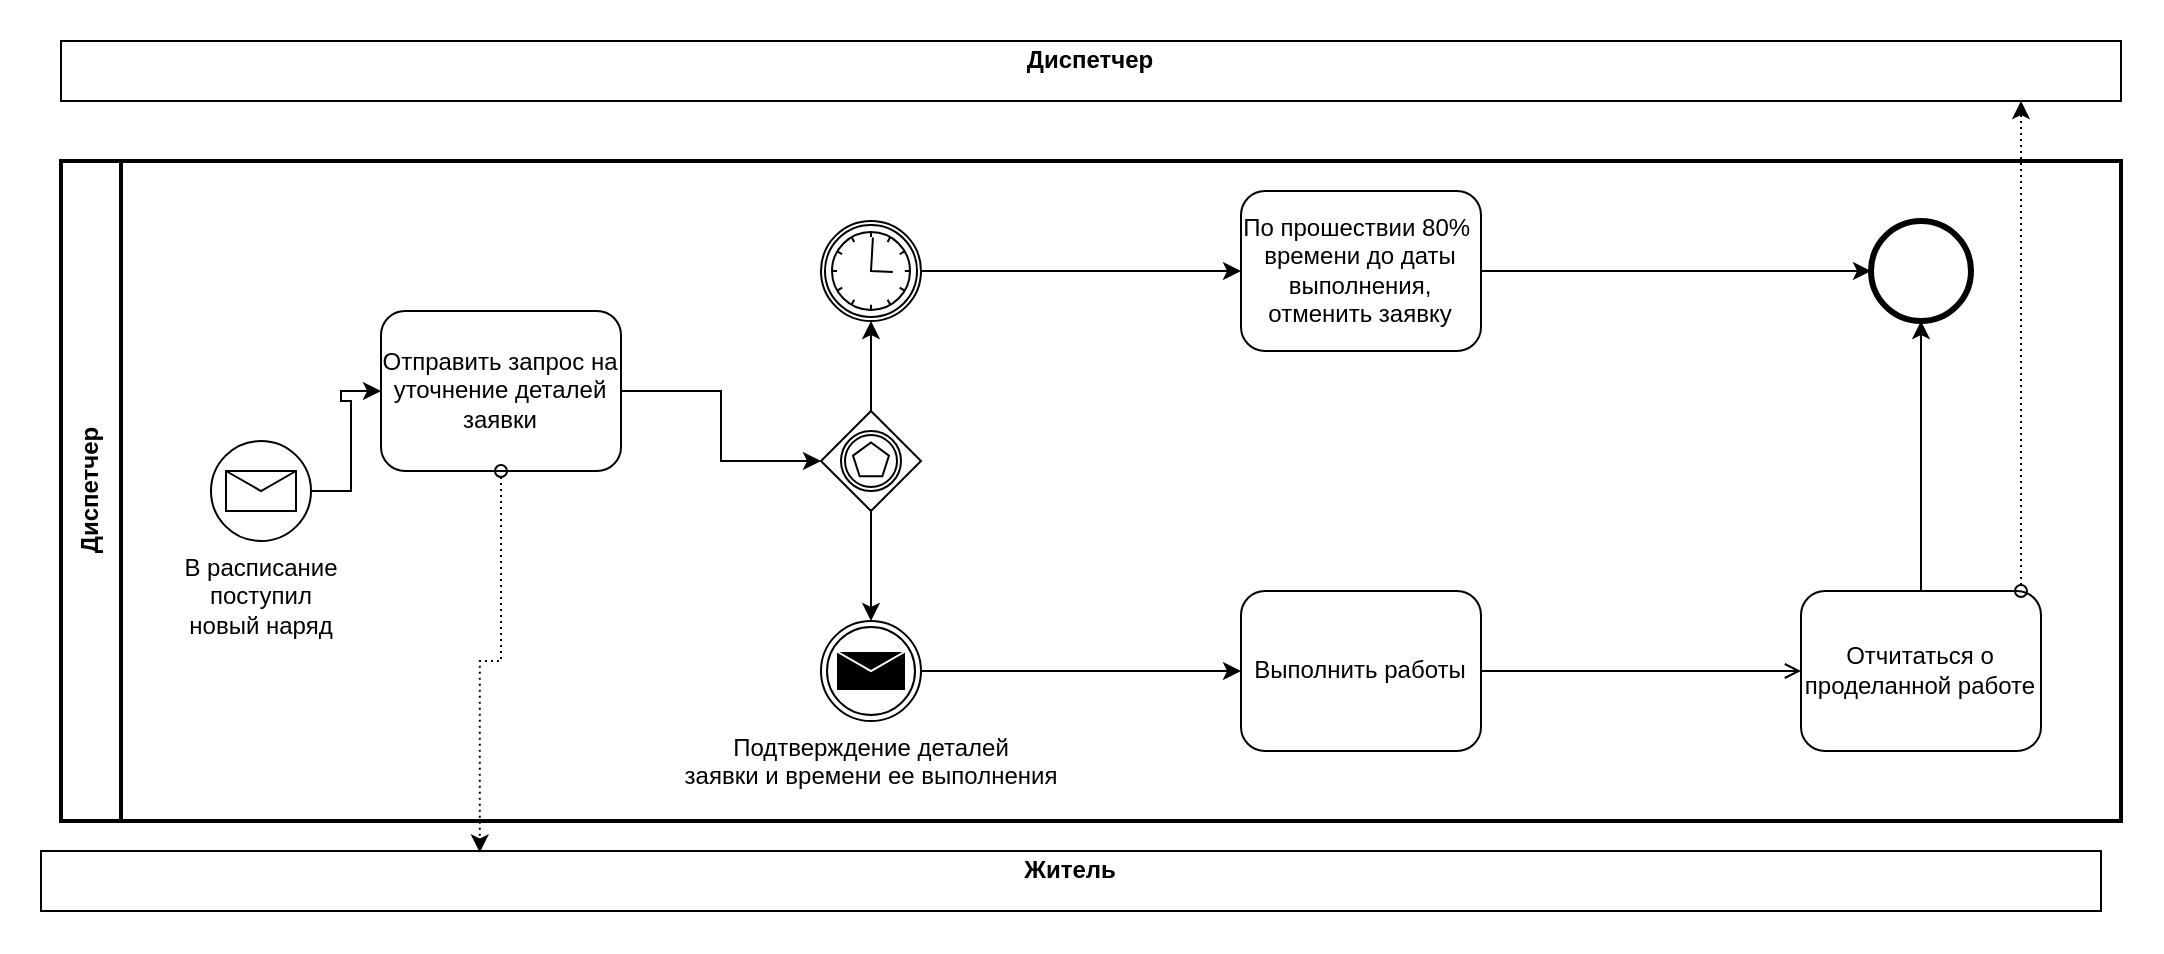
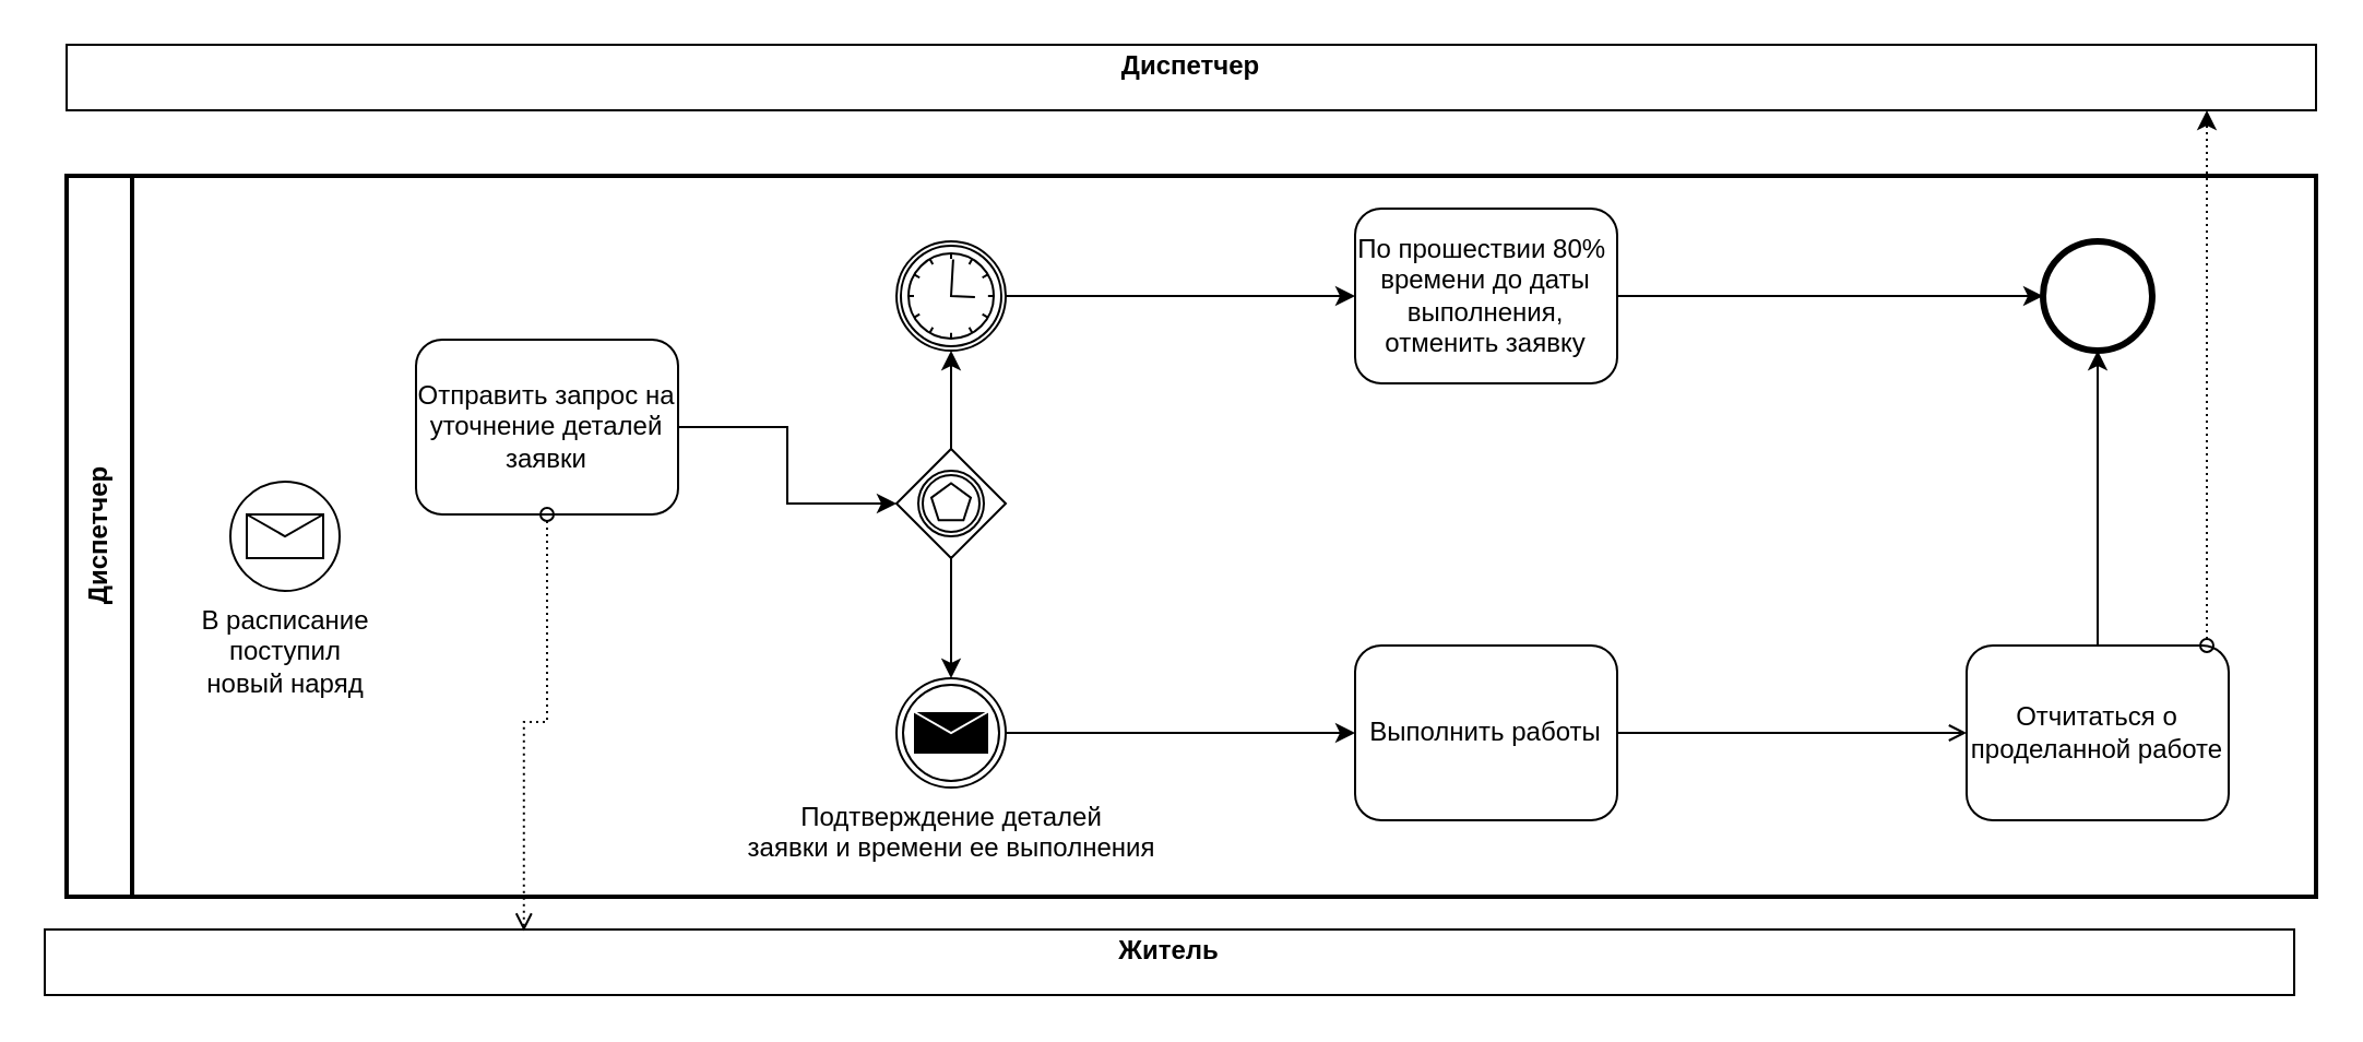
- <mxCell id="6" value="" style="edgeStyle=orthogonalEdgeStyle;rounded=0;orthogonalLoop=1;jettySize=auto;html=1;" edge="1" parent="2" source="3" target="4"><mxGeometry relative="1" as="geometry" /></mxCell>
- <mxCell id="23" style="edgeStyle=orthogonalEdgeStyle;rounded=0;orthogonalLoop=1;jettySize=auto;html=1;entryX=0.213;entryY=0.024;entryDx=0;entryDy=0;entryPerimeter=0;startArrow=oval;startFill=0;dashed=1;dashPattern=1 2;exitX=0.5;exitY=1;exitDx=0;exitDy=0;" edge="1" parent="1" source="4" target="22"><mxGeometry relative="1" as="geometry"><mxPoint x="250" y="300" as="sourcePoint" /><mxPoint x="250" y="445" as="targetPoint" /><Array as="points" /></mxGeometry></mxCell>
+ <mxCell id="23" style="edgeStyle=orthogonalEdgeStyle;rounded=0;orthogonalLoop=1;jettySize=auto;html=1;entryX=0.213;entryY=0.024;entryDx=0;entryDy=0;entryPerimeter=0;startArrow=oval;startFill=0;dashed=1;dashPattern=1 2;exitX=0.5;exitY=1;exitDx=0;exitDy=0;endArrow=open;" edge="1" parent="1" source="4" target="22"><mxGeometry relative="1" as="geometry"><mxPoint x="250" y="300" as="sourcePoint" /><mxPoint x="250" y="445" as="targetPoint" /><Array as="points" /></mxGeometry></mxCell>
